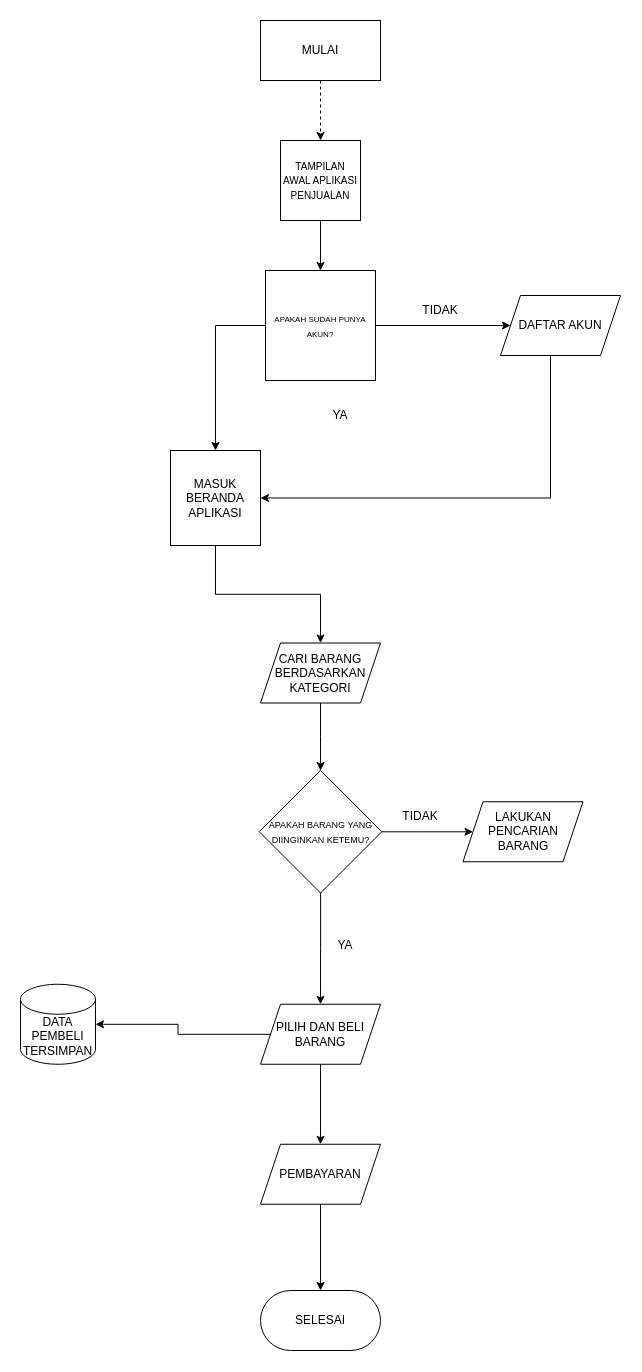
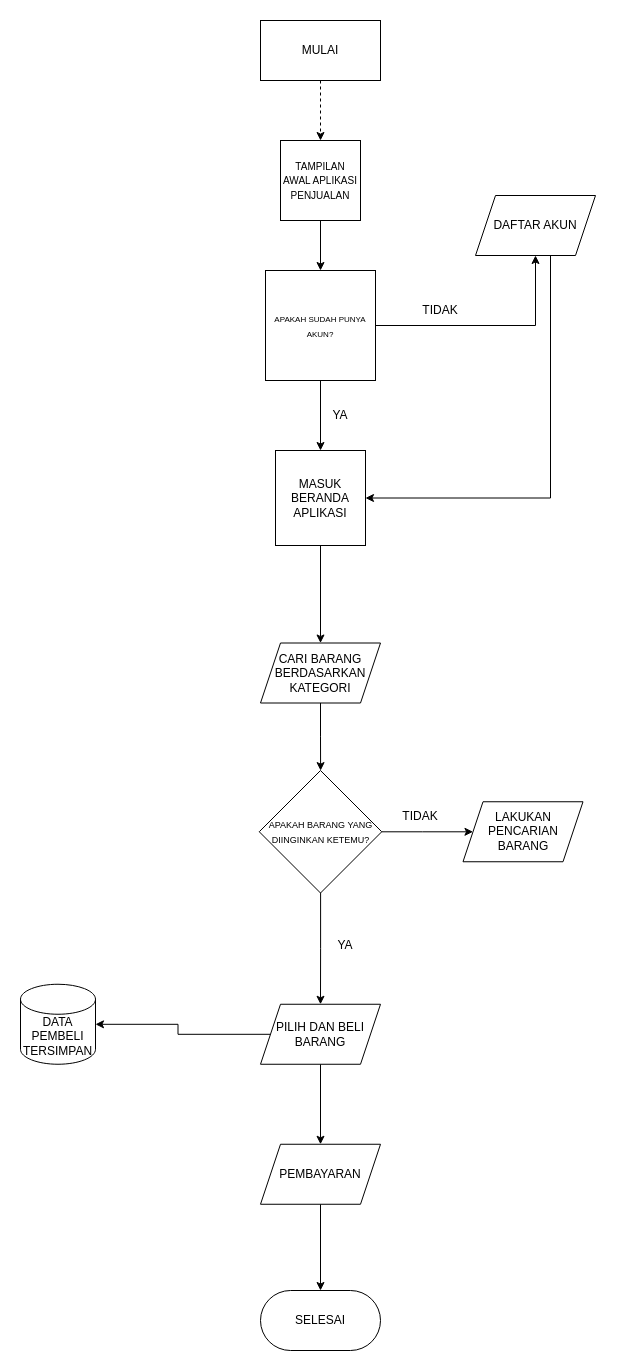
- <mxCell id="11" value="DAFTAR AKUN" style="shape=parallelogram;perimeter=parallelogramPerimeter;whiteSpace=wrap;html=1;fixedSize=1;" vertex="1" parent="1"><mxGeometry x="500" y="295" width="120" height="60" as="geometry" /></mxCell>
+ <mxCell id="11" value="DAFTAR AKUN" style="shape=parallelogram;perimeter=parallelogramPerimeter;whiteSpace=wrap;html=1;fixedSize=1;" vertex="1" parent="1"><mxGeometry x="475" y="195" width="120" height="60" as="geometry" /></mxCell>
- <mxCell id="13" value="MASUK BERANDA APLIKASI" style="whiteSpace=wrap;html=1;" vertex="1" parent="1"><mxGeometry x="170" y="450" width="90" height="95" as="geometry" /></mxCell>
+ <mxCell id="13" value="MASUK BERANDA APLIKASI" style="whiteSpace=wrap;html=1;" vertex="1" parent="1"><mxGeometry x="275" y="450" width="90" height="95" as="geometry" /></mxCell>
